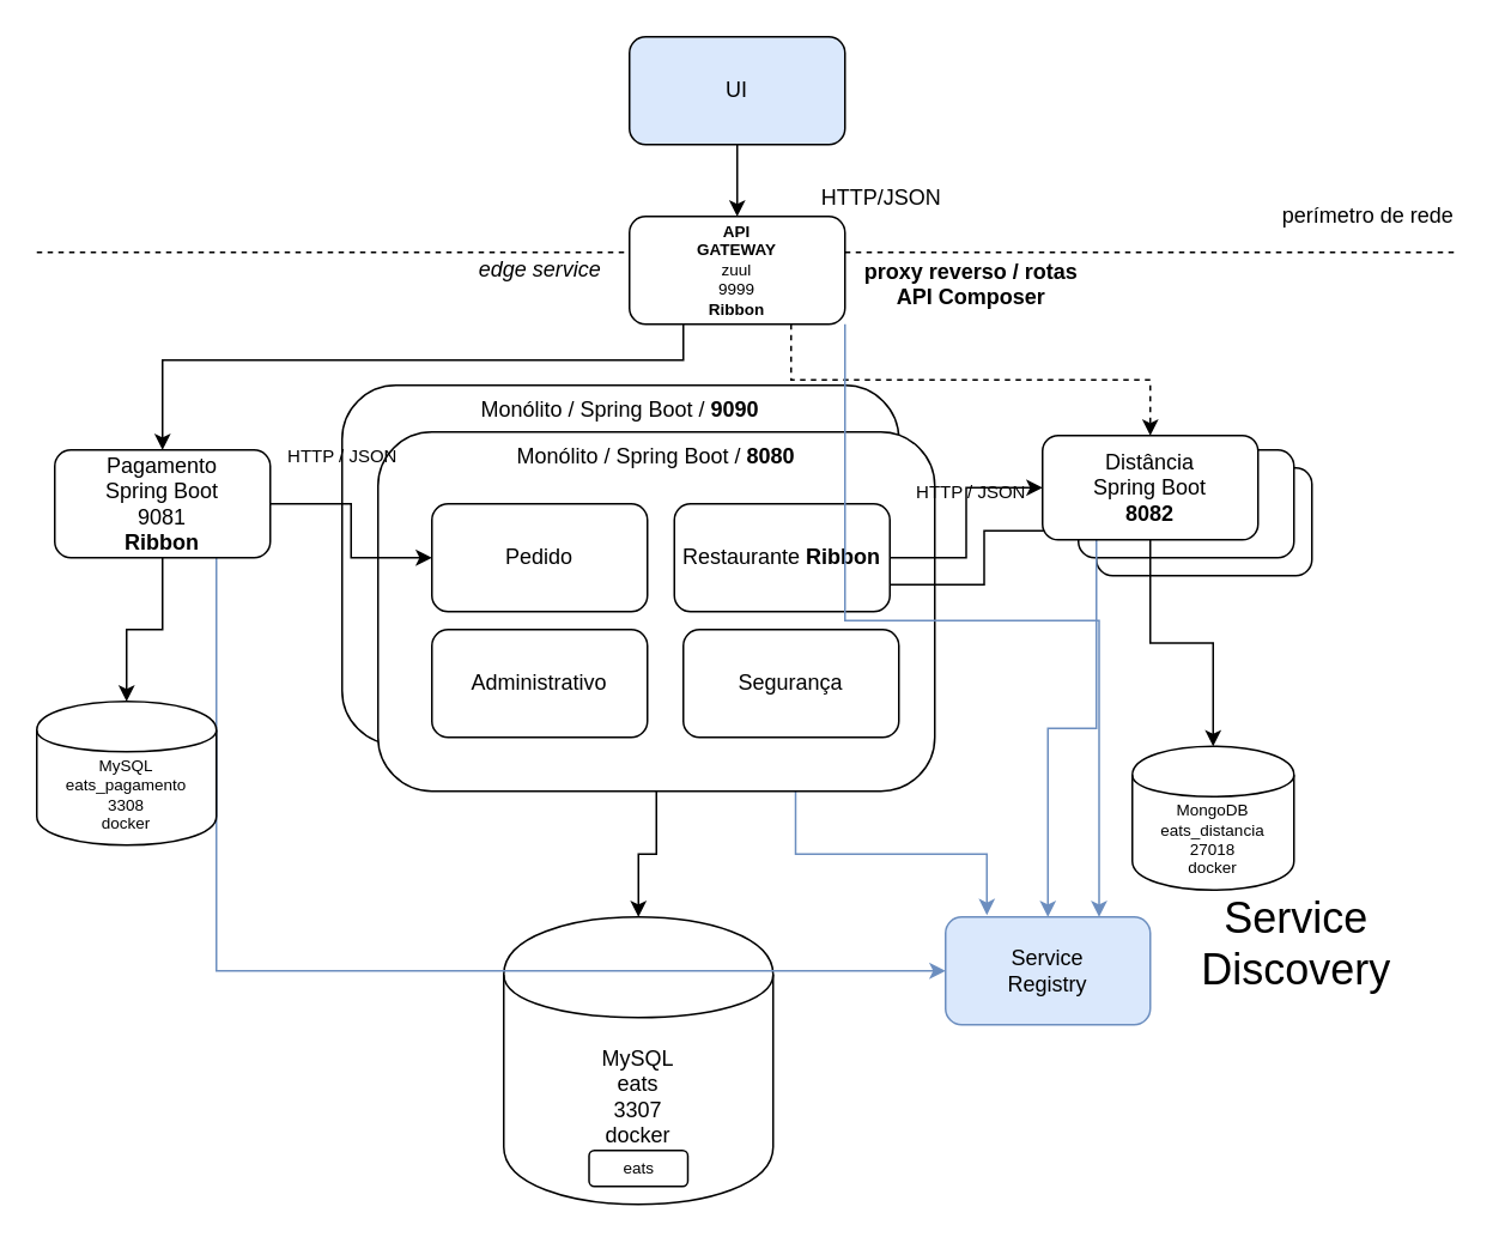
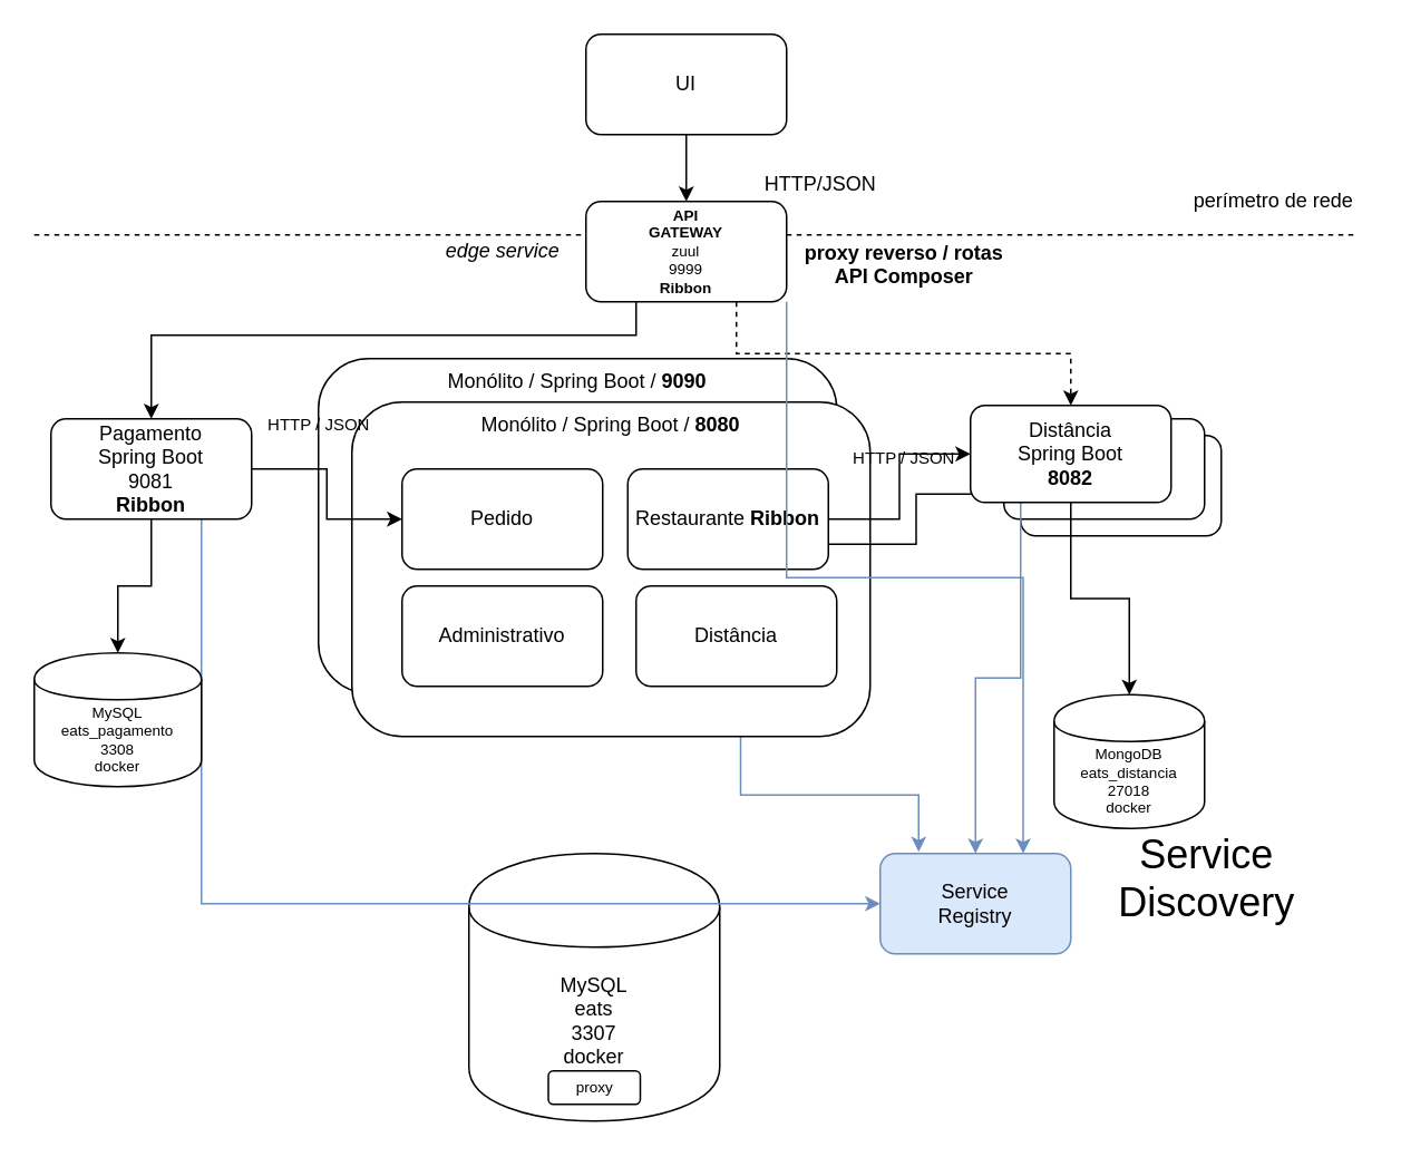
- <mxCell id="34" value="UI" style="rounded=1;whiteSpace=wrap;html=1;fillColor=#dae8fc;" parent="1" vertex="1"><mxGeometry x="350" y="20" width="120" height="60" as="geometry" /></mxCell>
+ <mxCell id="34" value="UI" style="rounded=1;whiteSpace=wrap;html=1;" parent="1" vertex="1"><mxGeometry x="350" y="20" width="120" height="60" as="geometry" /></mxCell>
- <mxCell id="15" value="Segurança" style="rounded=1;whiteSpace=wrap;html=1;" parent="1" vertex="1"><mxGeometry x="380" y="350" width="120" height="60" as="geometry" /></mxCell>
+ <mxCell id="15" value="Distância" style="rounded=1;whiteSpace=wrap;html=1;" parent="1" vertex="1"><mxGeometry x="380" y="350" width="120" height="60" as="geometry" /></mxCell>
- <mxCell id="7" style="edgeStyle=orthogonalEdgeStyle;rounded=0;orthogonalLoop=1;jettySize=auto;html=1;exitX=0.5;exitY=1;exitDx=0;exitDy=0;" parent="1" source="9" target="5" edge="1"><mxGeometry relative="1" as="geometry" /></mxCell>
- <mxCell id="24" value="eats" style="rounded=1;whiteSpace=wrap;html=1;fontSize=9;" parent="1" vertex="1"><mxGeometry x="327.5" y="640" width="55" height="20" as="geometry" /></mxCell>
+ <mxCell id="24" value="proxy" style="rounded=1;whiteSpace=wrap;html=1;fontSize=9;" parent="1" vertex="1"><mxGeometry x="327.5" y="640" width="55" height="20" as="geometry" /></mxCell>
